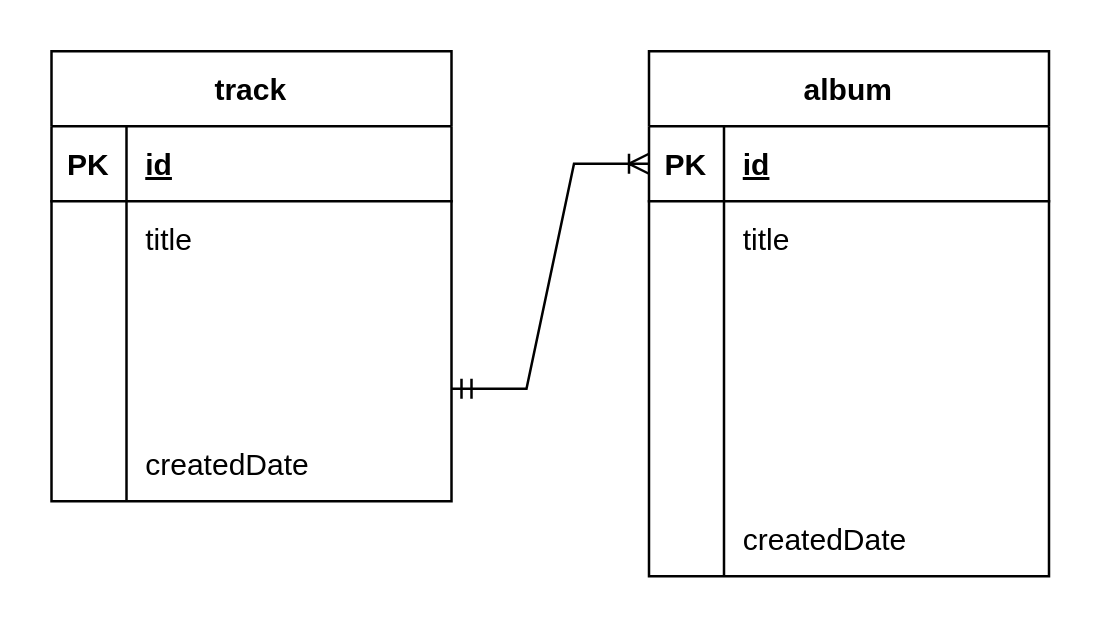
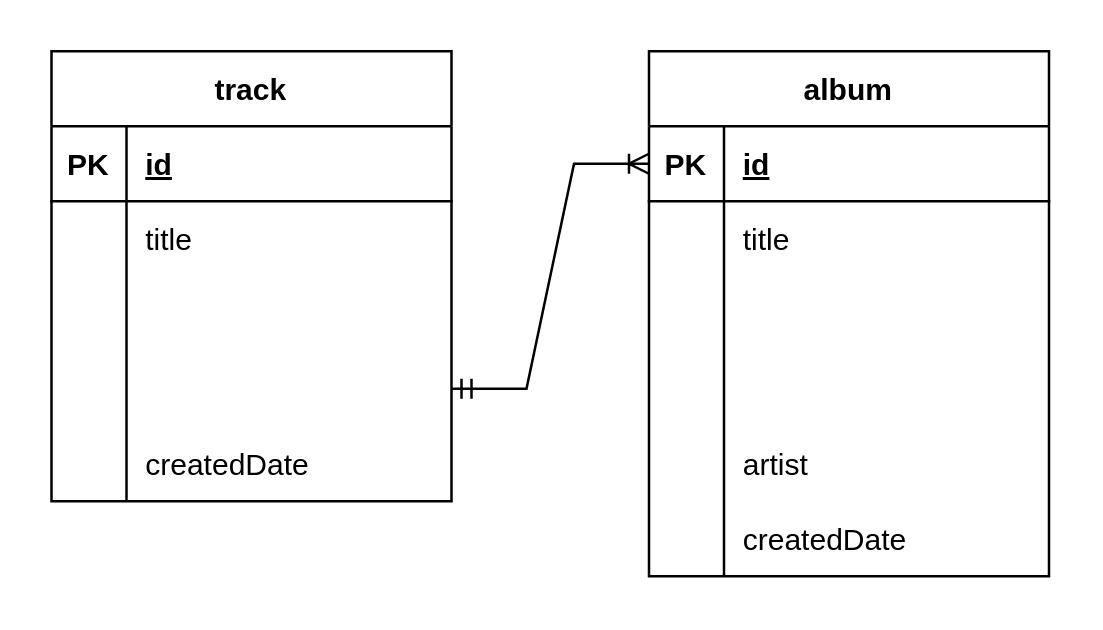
+ <mxCell id="15" value="artist" style="shape=partialRectangle;overflow=hidden;connectable=0;fillColor=none;top=0;left=0;bottom=0;right=0;align=left;spacingLeft=6;" parent="13" vertex="1"><mxGeometry x="30" width="130" height="30" as="geometry"><mxRectangle width="130" height="30" as="alternateBounds" /></mxGeometry></mxCell>
